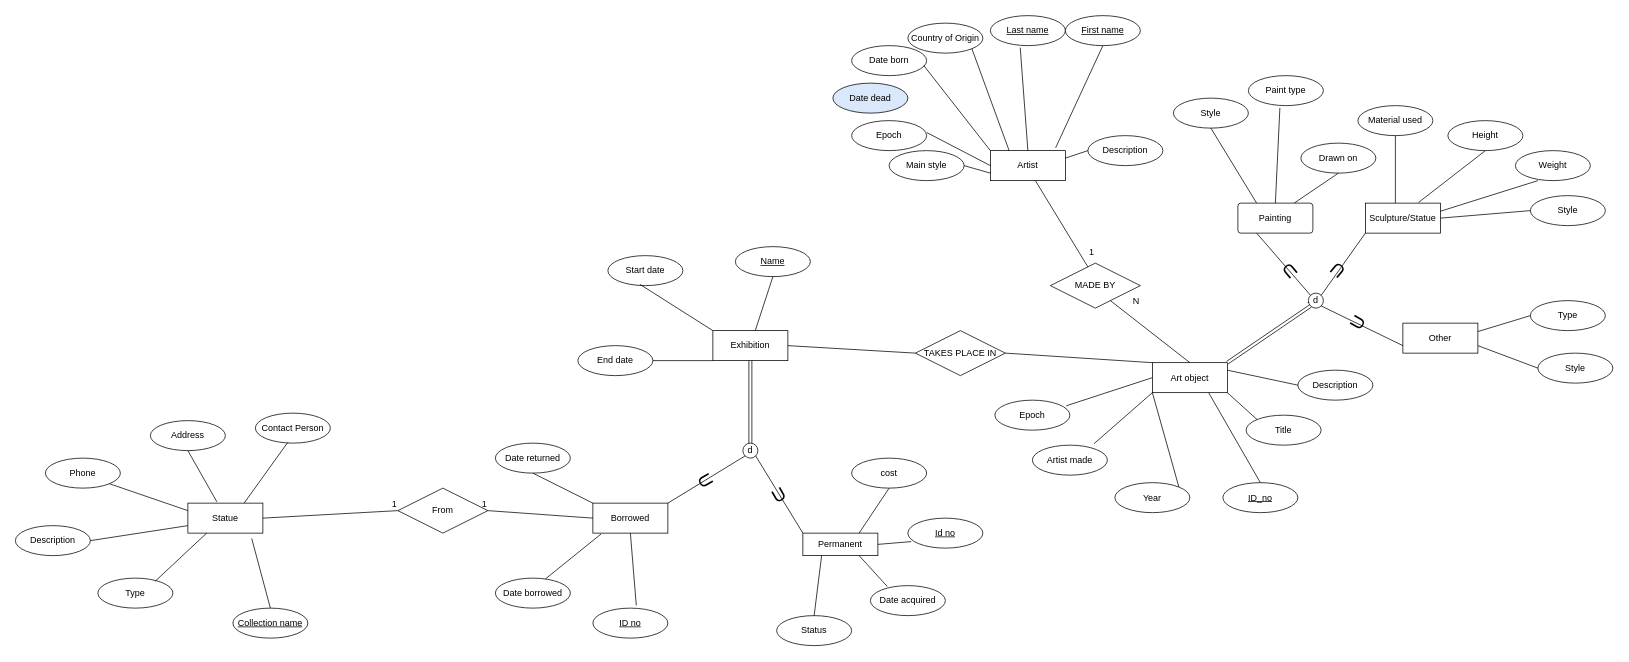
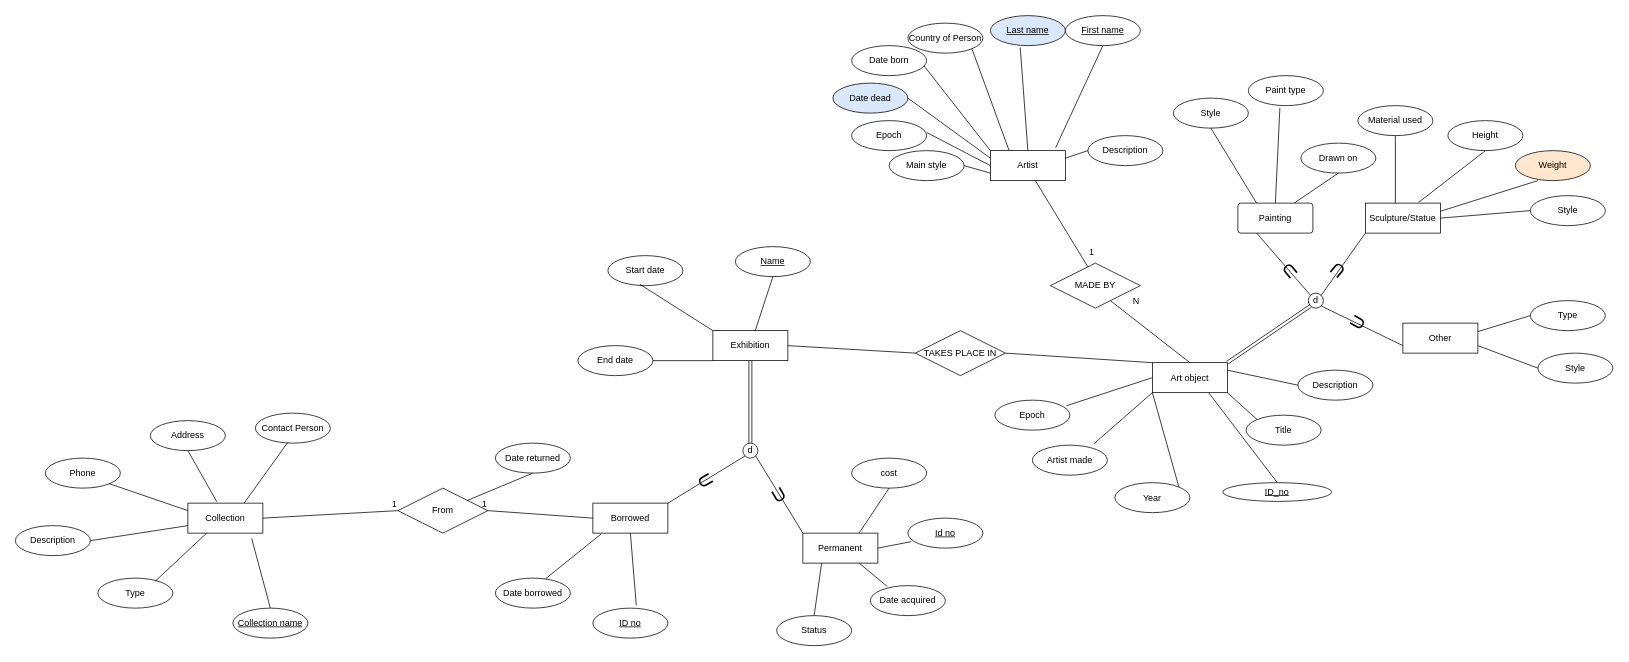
- <mxCell id="30" value="Last name" style="ellipse;whiteSpace=wrap;html=1;align=center;fontStyle=4;" vertex="1" parent="1"><mxGeometry x="1320" y="20" width="100" height="40" as="geometry" /></mxCell>
+ <mxCell id="30" value="Last name" style="ellipse;whiteSpace=wrap;html=1;align=center;fontStyle=4;fillColor=#dae8fc;" vertex="1" parent="1"><mxGeometry x="1320" y="20" width="100" height="40" as="geometry" /></mxCell>
- <mxCell id="29" value="Country of Origin" style="ellipse;whiteSpace=wrap;html=1;align=center;" vertex="1" parent="1"><mxGeometry x="1210" y="30" width="100" height="40" as="geometry" /></mxCell>
+ <mxCell id="29" value="Country of Person" style="ellipse;whiteSpace=wrap;html=1;align=center;" vertex="1" parent="1"><mxGeometry x="1210" y="30" width="100" height="40" as="geometry" /></mxCell>
+ <mxCell id="47" value="" style="endArrow=none;html=1;rounded=0;exitX=1;exitY=0.5;exitDx=0;exitDy=0;entryX=0;entryY=0.25;entryDx=0;entryDy=0;" edge="1" parent="1" source="37" target="28"><mxGeometry relative="1" as="geometry"><mxPoint x="1220" y="130" as="sourcePoint" /><mxPoint x="1380" y="130" as="targetPoint" /></mxGeometry></mxCell>
- <mxCell id="18" value="Weight" style="ellipse;whiteSpace=wrap;html=1;align=center;" vertex="1" parent="1"><mxGeometry x="2020" y="200" width="100" height="40" as="geometry" /></mxCell>
+ <mxCell id="18" value="Weight" style="ellipse;whiteSpace=wrap;html=1;align=center;fillColor=#ffe6cc;" vertex="1" parent="1"><mxGeometry x="2020" y="200" width="100" height="40" as="geometry" /></mxCell>
- <mxCell id="117" value="" style="endArrow=none;html=1;rounded=0;exitX=0.5;exitY=1;exitDx=0;exitDy=0;entryX=0;entryY=0;entryDx=0;entryDy=0;" edge="1" parent="1" source="92" target="80"><mxGeometry relative="1" as="geometry"><mxPoint x="780" y="620" as="sourcePoint" /><mxPoint x="940" y="620" as="targetPoint" /></mxGeometry></mxCell>
+ <mxCell id="117" value="" style="endArrow=none;html=1;rounded=0;exitX=0.5;exitY=1;exitDx=0;exitDy=0;" edge="1" parent="1" source="92" target="93"><mxGeometry relative="1" as="geometry"><mxPoint x="780" y="620" as="sourcePoint" /><mxPoint x="940" y="620" as="targetPoint" /></mxGeometry></mxCell>
- <mxCell id="3" value="ID_no" style="ellipse;whiteSpace=wrap;html=1;align=center;fontStyle=4;" vertex="1" parent="1"><mxGeometry x="1630" y="642.71" width="100" height="40" as="geometry" /></mxCell>
+ <mxCell id="3" value="ID_no" style="ellipse;whiteSpace=wrap;html=1;align=center;fontStyle=4;" vertex="1" parent="1"><mxGeometry x="1630" y="642.71" width="145" height="25" as="geometry" /></mxCell>
- <mxCell id="94" value="Statue" style="whiteSpace=wrap;html=1;align=center;" vertex="1" parent="1"><mxGeometry x="250" y="670" width="100" height="40" as="geometry" /></mxCell>
+ <mxCell id="94" value="Collection" style="whiteSpace=wrap;html=1;align=center;" vertex="1" parent="1"><mxGeometry x="250" y="670" width="100" height="40" as="geometry" /></mxCell>
- <mxCell id="81" value="Permanent" style="whiteSpace=wrap;html=1;align=center;" vertex="1" parent="1"><mxGeometry x="1070" y="710" width="100" height="30" as="geometry" /></mxCell>
+ <mxCell id="81" value="Permanent" style="whiteSpace=wrap;html=1;align=center;" vertex="1" parent="1"><mxGeometry x="1070" y="710" width="100" height="40" as="geometry" /></mxCell>
